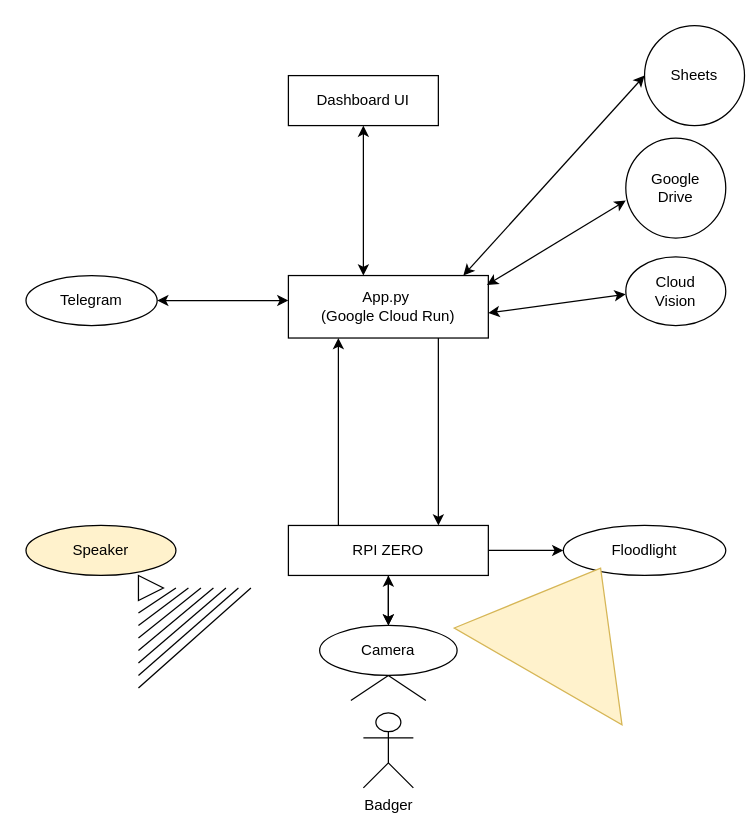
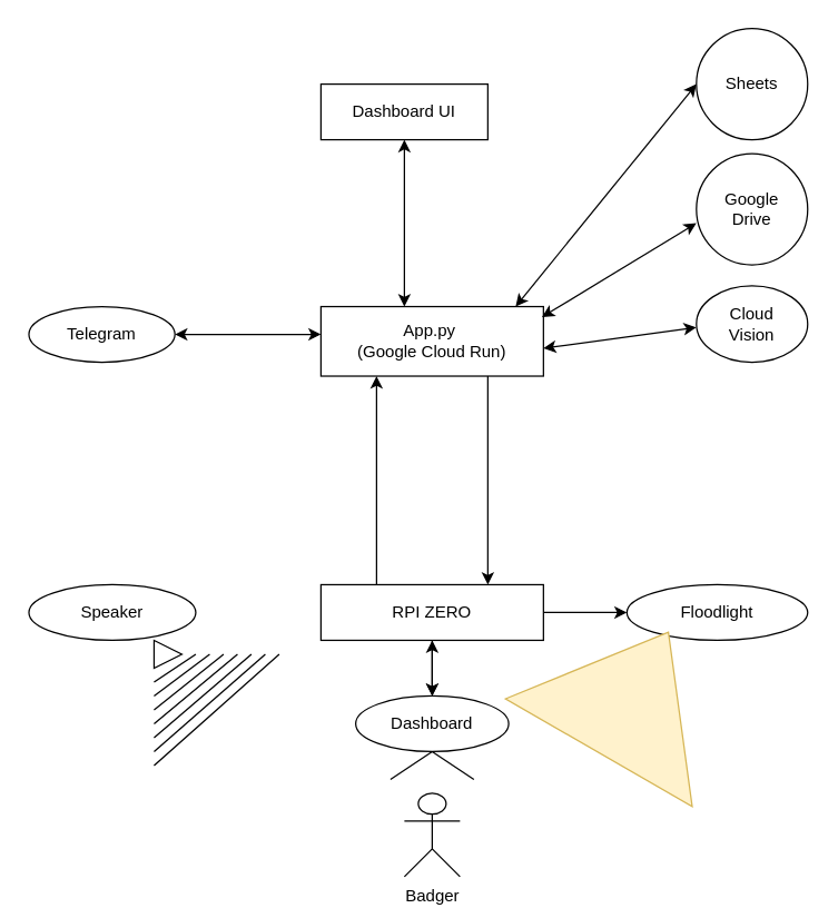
- <mxCell id="19" value="Sheets" style="ellipse;whiteSpace=wrap;html=1;aspect=fixed;" vertex="1" parent="1"><mxGeometry x="515" y="20" width="80" height="80" as="geometry" /></mxCell>
+ <mxCell id="19" value="Sheets" style="ellipse;whiteSpace=wrap;html=1;aspect=fixed;" vertex="1" parent="1"><mxGeometry x="500" y="20" width="80" height="80" as="geometry" /></mxCell>
- <mxCell id="13" value="Speaker" style="ellipse;whiteSpace=wrap;html=1;fillColor=#fff2cc;" vertex="1" parent="1"><mxGeometry x="20" y="420" width="120" height="40" as="geometry" /></mxCell>
+ <mxCell id="13" value="Speaker" style="ellipse;whiteSpace=wrap;html=1;" vertex="1" parent="1"><mxGeometry x="20" y="420" width="120" height="40" as="geometry" /></mxCell>
- <mxCell id="6" value="Camera" style="ellipse;whiteSpace=wrap;html=1;" vertex="1" parent="1"><mxGeometry x="255" y="500" width="110" height="40" as="geometry" /></mxCell>
+ <mxCell id="6" value="Dashboard" style="ellipse;whiteSpace=wrap;html=1;" vertex="1" parent="1"><mxGeometry x="255" y="500" width="110" height="40" as="geometry" /></mxCell>
